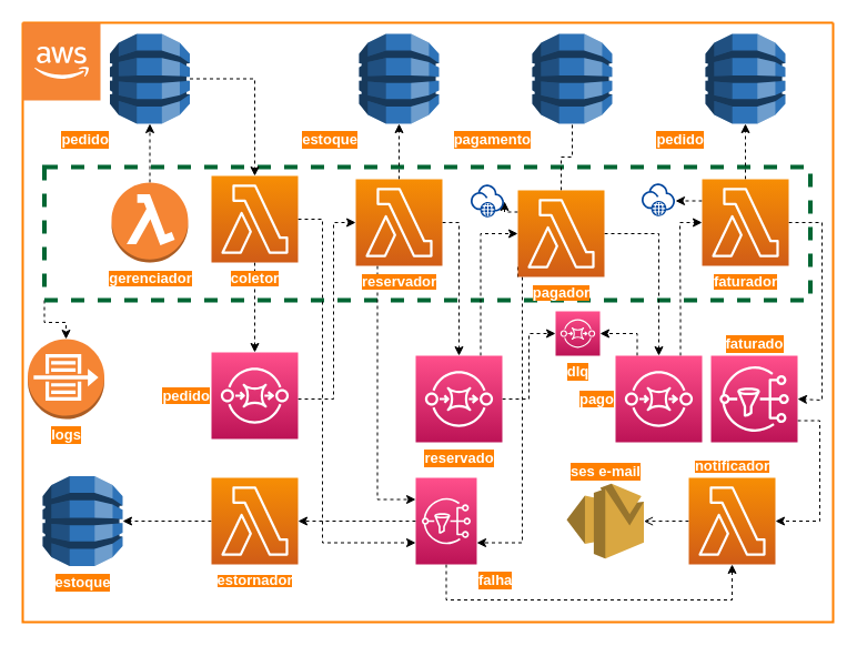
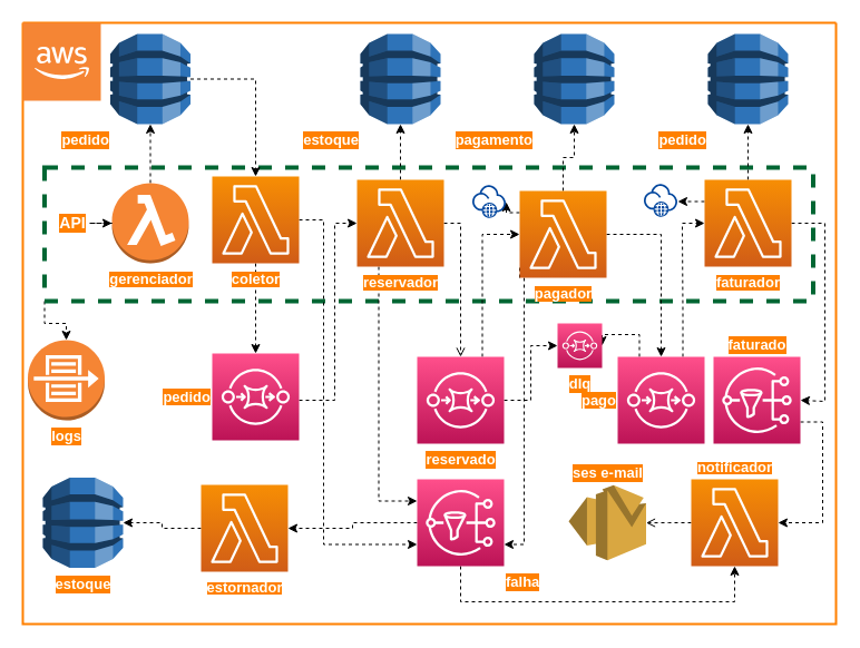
- <mxCell id="32" value="" style="edgeStyle=orthogonalEdgeStyle;rounded=0;orthogonalLoop=1;jettySize=auto;html=1;dashed=1;strokeColor=#000000;strokeWidth=1;fontSize=16;endArrow=none;" edge="1" parent="2" source="36" target="44"><mxGeometry relative="1" as="geometry" /></mxCell>
+ <mxCell id="32" value="" style="edgeStyle=orthogonalEdgeStyle;rounded=0;orthogonalLoop=1;jettySize=auto;html=1;dashed=1;strokeColor=#000000;strokeWidth=1;fontSize=16;" edge="1" parent="2" source="36" target="44"><mxGeometry relative="1" as="geometry" /></mxCell>
+ <mxCell id="8" value="API" style="text;html=1;strokeColor=none;fillColor=none;align=center;verticalAlign=middle;whiteSpace=wrap;rounded=0;fontStyle=1;labelBackgroundColor=#FF8000;spacingLeft=0;fontSize=14;fontColor=#FFFFFF;" vertex="1" parent="2"><mxGeometry x="30" y="165" width="30" height="30" as="geometry" /></mxCell>
+ <mxCell id="7" value="" style="edgeStyle=orthogonalEdgeStyle;rounded=0;orthogonalLoop=1;jettySize=auto;html=1;dashed=1;" edge="1" parent="2" source="8" target="6"><mxGeometry relative="1" as="geometry" /></mxCell>
- <mxCell id="46" value="&lt;font size=&quot;1&quot; color=&quot;#ffffff&quot; style=&quot;&quot;&gt;&lt;b style=&quot;font-size: 13px;&quot;&gt;dlq&lt;/b&gt;&lt;/font&gt;" style="sketch=0;points=[[0,0,0],[0.25,0,0],[0.5,0,0],[0.75,0,0],[1,0,0],[0,1,0],[0.25,1,0],[0.5,1,0],[0.75,1,0],[1,1,0],[0,0.25,0],[0,0.5,0],[0,0.75,0],[1,0.25,0],[1,0.5,0],[1,0.75,0]];outlineConnect=0;fontColor=#232F3E;gradientColor=#FF4F8B;gradientDirection=north;fillColor=#BC1356;strokeColor=#ffffff;dashed=0;verticalLabelPosition=bottom;verticalAlign=top;align=center;html=1;fontSize=12;fontStyle=0;aspect=fixed;shape=mxgraph.aws4.resourceIcon;resIcon=mxgraph.aws4.sqs;labelBackgroundColor=#FF8000;labelBorderColor=none;strokeWidth=4;labelPosition=center;" vertex="1" parent="2"><mxGeometry x="480" y="260" width="40" height="40" as="geometry" /></mxCell>
+ <mxCell id="46" value="&lt;font size=&quot;1&quot; color=&quot;#ffffff&quot; style=&quot;&quot;&gt;&lt;b style=&quot;font-size: 13px;&quot;&gt;dlq&lt;/b&gt;&lt;/font&gt;" style="sketch=0;points=[[0,0,0],[0.25,0,0],[0.5,0,0],[0.75,0,0],[1,0,0],[0,1,0],[0.25,1,0],[0.5,1,0],[0.75,1,0],[1,1,0],[0,0.25,0],[0,0.5,0],[0,0.75,0],[1,0.25,0],[1,0.5,0],[1,0.75,0]];outlineConnect=0;fontColor=#232F3E;gradientColor=#FF4F8B;gradientDirection=north;fillColor=#BC1356;strokeColor=#ffffff;dashed=0;verticalLabelPosition=bottom;verticalAlign=top;align=center;html=1;fontSize=12;fontStyle=0;aspect=fixed;shape=mxgraph.aws4.resourceIcon;resIcon=mxgraph.aws4.sqs;labelBackgroundColor=#FF8000;labelBorderColor=none;strokeWidth=4;labelPosition=center;" vertex="1" parent="2"><mxGeometry x="480" y="270" width="40" height="40" as="geometry" /></mxCell>
- <mxCell id="24" style="edgeStyle=orthogonalEdgeStyle;rounded=0;orthogonalLoop=1;jettySize=auto;html=1;dashed=1;strokeColor=#000000;strokeWidth=1;exitX=1;exitY=0.5;exitDx=0;exitDy=0;exitPerimeter=0;" edge="1" parent="2" source="25" target="19"><mxGeometry relative="1" as="geometry"><Array as="points"><mxPoint x="393" y="180" /></Array></mxGeometry></mxCell>
+ <mxCell id="24" style="edgeStyle=orthogonalEdgeStyle;rounded=0;orthogonalLoop=1;jettySize=auto;html=1;dashed=1;strokeColor=#000000;strokeWidth=1;exitX=1;exitY=0.5;exitDx=0;exitDy=0;exitPerimeter=0;endArrow=open;" edge="1" parent="2" source="25" target="19"><mxGeometry relative="1" as="geometry"><Array as="points"><mxPoint x="393" y="180" /></Array></mxGeometry></mxCell>
- <mxCell id="49" value="&lt;font size=&quot;1&quot; color=&quot;#ffffff&quot; style=&quot;background-color: rgb(255, 128, 0);&quot;&gt;&lt;b style=&quot;font-size: 13px;&quot;&gt;estornador&lt;/b&gt;&lt;/font&gt;" style="sketch=0;points=[[0,0,0],[0.25,0,0],[0.5,0,0],[0.75,0,0],[1,0,0],[0,1,0],[0.25,1,0],[0.5,1,0],[0.75,1,0],[1,1,0],[0,0.25,0],[0,0.5,0],[0,0.75,0],[1,0.25,0],[1,0.5,0],[1,0.75,0]];outlineConnect=0;fontColor=#232F3E;gradientColor=#F78E04;gradientDirection=north;fillColor=#D05C17;strokeColor=#ffffff;dashed=0;verticalLabelPosition=bottom;verticalAlign=top;align=center;html=1;fontSize=12;fontStyle=0;aspect=fixed;shape=mxgraph.aws4.resourceIcon;resIcon=mxgraph.aws4.lambda;labelBackgroundColor=none;labelBorderColor=none;strokeWidth=4;labelPosition=center;" vertex="1" parent="2"><mxGeometry x="170" y="410" width="78" height="78" as="geometry" /></mxCell>
+ <mxCell id="49" value="&lt;font size=&quot;1&quot; color=&quot;#ffffff&quot; style=&quot;background-color: rgb(255, 128, 0);&quot;&gt;&lt;b style=&quot;font-size: 13px;&quot;&gt;estornador&lt;/b&gt;&lt;/font&gt;" style="sketch=0;points=[[0,0,0],[0.25,0,0],[0.5,0,0],[0.75,0,0],[1,0,0],[0,1,0],[0.25,1,0],[0.5,1,0],[0.75,1,0],[1,1,0],[0,0.25,0],[0,0.5,0],[0,0.75,0],[1,0.25,0],[1,0.5,0],[1,0.75,0]];outlineConnect=0;fontColor=#232F3E;gradientColor=#F78E04;gradientDirection=north;fillColor=#D05C17;strokeColor=#ffffff;dashed=0;verticalLabelPosition=bottom;verticalAlign=top;align=center;html=1;fontSize=12;fontStyle=0;aspect=fixed;shape=mxgraph.aws4.resourceIcon;resIcon=mxgraph.aws4.lambda;labelBackgroundColor=none;labelBorderColor=none;strokeWidth=4;labelPosition=center;" vertex="1" parent="2"><mxGeometry x="160" y="415" width="78" height="78" as="geometry" /></mxCell>
- <mxCell id="28" value="&lt;font size=&quot;1&quot; color=&quot;#ffffff&quot; style=&quot;&quot;&gt;&lt;b style=&quot;font-size: 13px;&quot;&gt;falha&lt;/b&gt;&lt;/font&gt;" style="sketch=0;points=[[0,0,0],[0.25,0,0],[0.5,0,0],[0.75,0,0],[1,0,0],[0,1,0],[0.25,1,0],[0.5,1,0],[0.75,1,0],[1,1,0],[0,0.25,0],[0,0.5,0],[0,0.75,0],[1,0.25,0],[1,0.5,0],[1,0.75,0]];outlineConnect=0;fontColor=#232F3E;gradientColor=#FF4F8B;gradientDirection=north;fillColor=#BC1356;strokeColor=#ffffff;dashed=0;verticalLabelPosition=bottom;verticalAlign=top;align=left;html=1;fontSize=12;fontStyle=0;aspect=fixed;shape=mxgraph.aws4.resourceIcon;resIcon=mxgraph.aws4.sns;rounded=0;shadow=0;glass=0;labelBackgroundColor=#FF8000;labelBorderColor=none;fillStyle=auto;strokeWidth=1;horizontal=1;labelPosition=right;" vertex="1" parent="2"><mxGeometry x="354" y="410" width="55" height="78" as="geometry" /></mxCell>
+ <mxCell id="28" value="&lt;font size=&quot;1&quot; color=&quot;#ffffff&quot; style=&quot;&quot;&gt;&lt;b style=&quot;font-size: 13px;&quot;&gt;falha&lt;/b&gt;&lt;/font&gt;" style="sketch=0;points=[[0,0,0],[0.25,0,0],[0.5,0,0],[0.75,0,0],[1,0,0],[0,1,0],[0.25,1,0],[0.5,1,0],[0.75,1,0],[1,1,0],[0,0.25,0],[0,0.5,0],[0,0.75,0],[1,0.25,0],[1,0.5,0],[1,0.75,0]];outlineConnect=0;fontColor=#232F3E;gradientColor=#FF4F8B;gradientDirection=north;fillColor=#BC1356;strokeColor=#ffffff;dashed=0;verticalLabelPosition=bottom;verticalAlign=top;align=left;html=1;fontSize=12;fontStyle=0;aspect=fixed;shape=mxgraph.aws4.resourceIcon;resIcon=mxgraph.aws4.sns;rounded=0;shadow=0;glass=0;labelBackgroundColor=#FF8000;labelBorderColor=none;fillStyle=auto;strokeWidth=1;horizontal=1;labelPosition=right;" vertex="1" parent="2"><mxGeometry x="354" y="410" width="78" height="78" as="geometry" /></mxCell>
